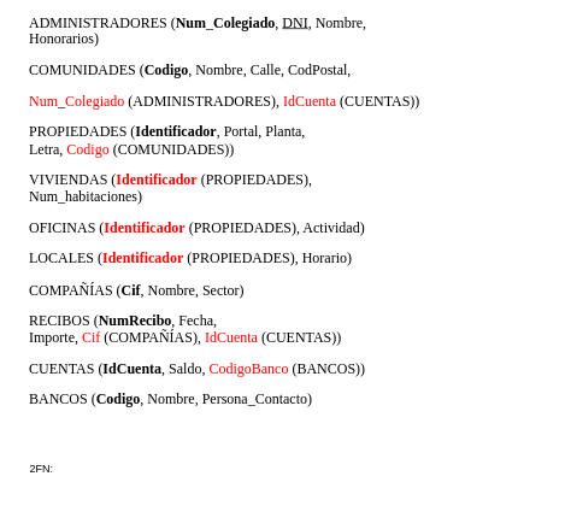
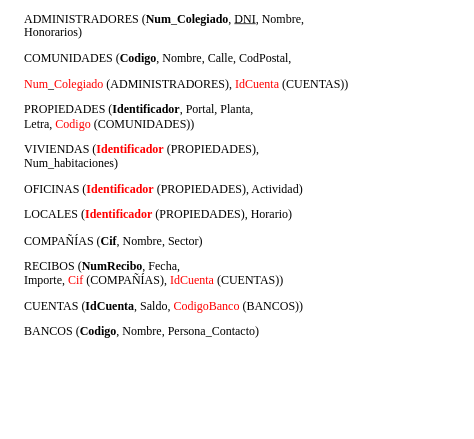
- <mxCell id="4" value="2FN:&lt;div&gt;&lt;br&gt;&lt;/div&gt;&lt;div&gt;&lt;br&gt;&lt;/div&gt;" style="text;html=1;align=center;verticalAlign=middle;resizable=0;points=[];autosize=1;strokeColor=none;fillColor=none;" vertex="1" parent="1"><mxGeometry x="20" y="493" width="50" height="60" as="geometry" /></mxCell>
